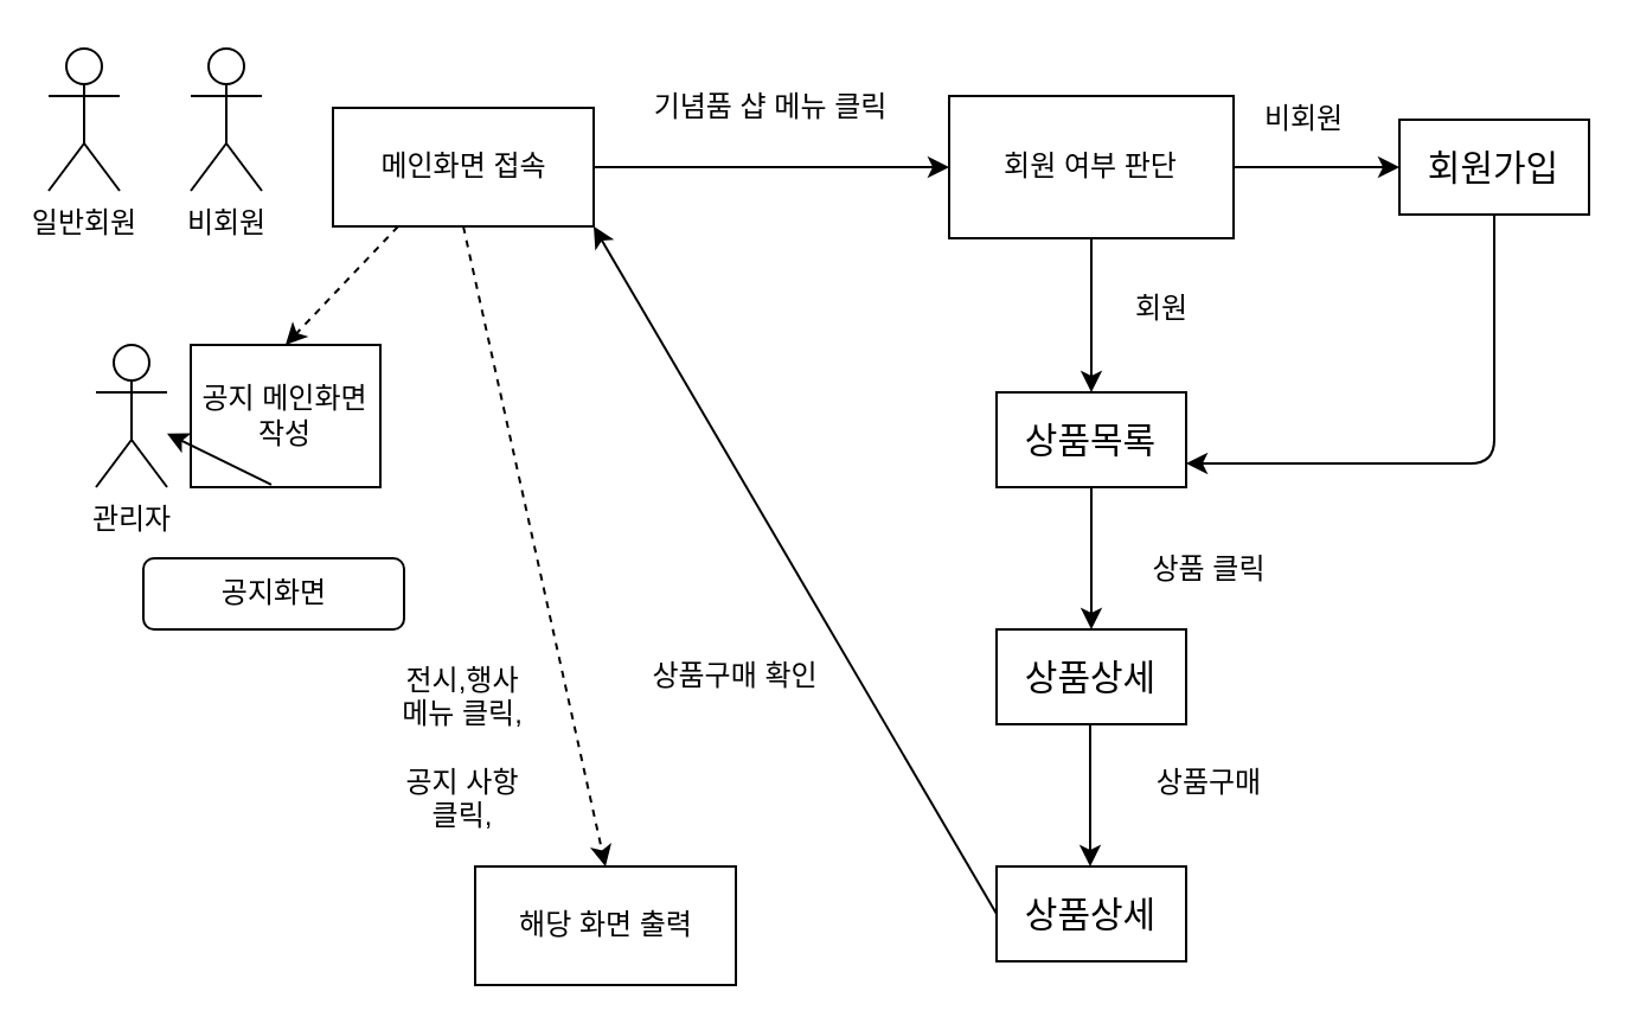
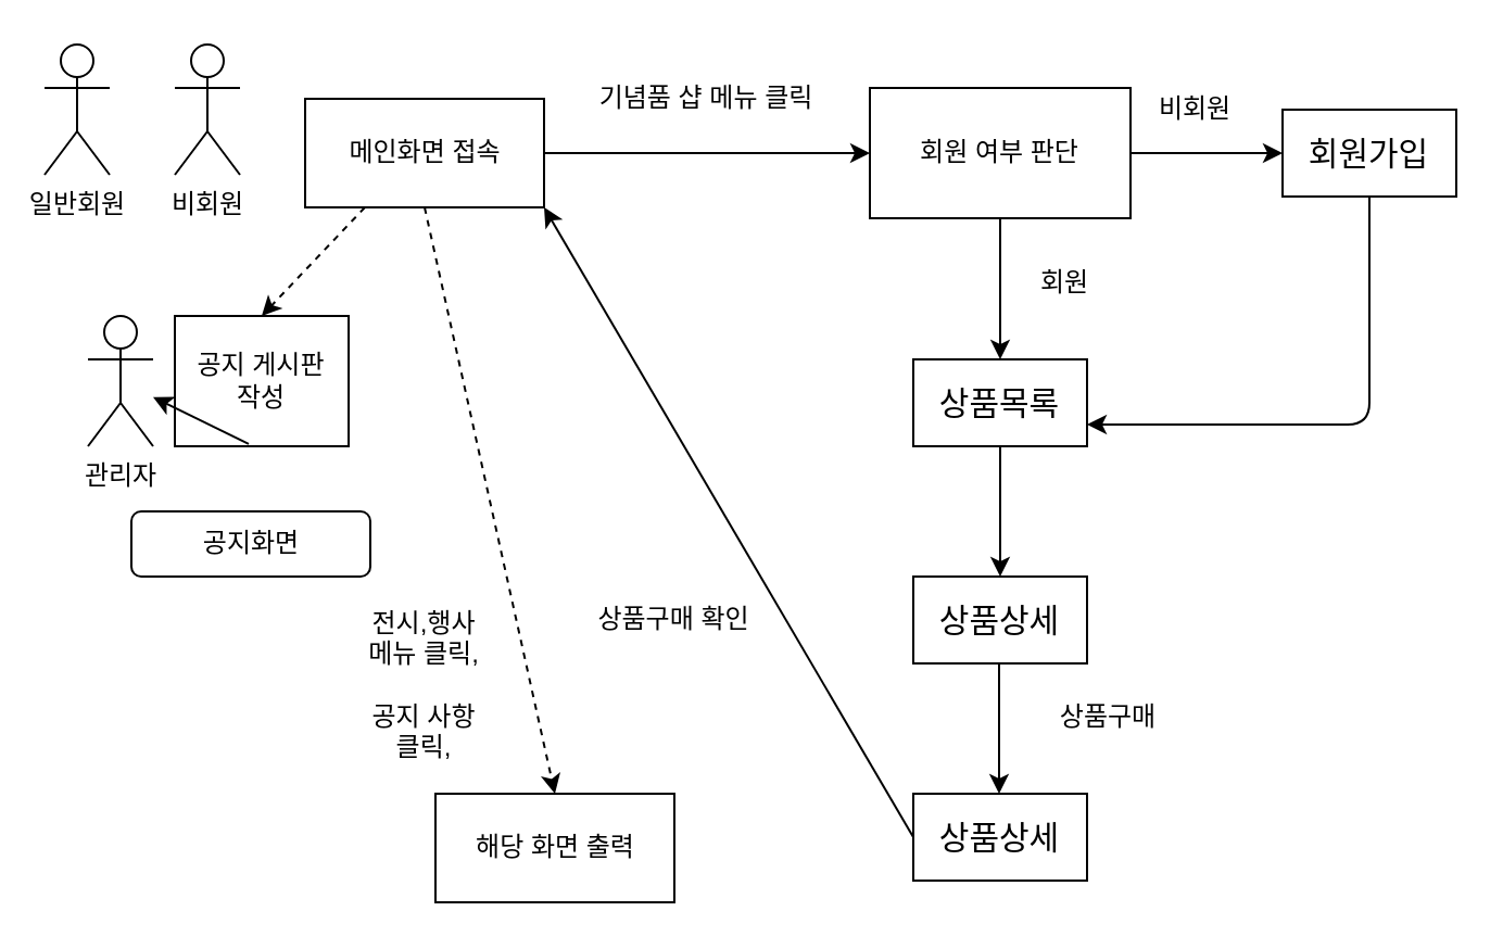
- <mxCell id="28" value="공지 메인화면&lt;br&gt;작성" style="rounded=0;whiteSpace=wrap;html=1;" vertex="1" parent="1"><mxGeometry x="80" y="145" width="80" height="60" as="geometry" /></mxCell>
+ <mxCell id="28" value="공지 게시판&lt;br&gt;작성" style="rounded=0;whiteSpace=wrap;html=1;" vertex="1" parent="1"><mxGeometry x="80" y="145" width="80" height="60" as="geometry" /></mxCell>
- <mxCell id="19" value="상품 클릭" style="text;html=1;strokeColor=none;fillColor=none;align=center;verticalAlign=middle;whiteSpace=wrap;rounded=0;" vertex="1" parent="1"><mxGeometry x="470" y="225" width="80" height="30" as="geometry" /></mxCell>
